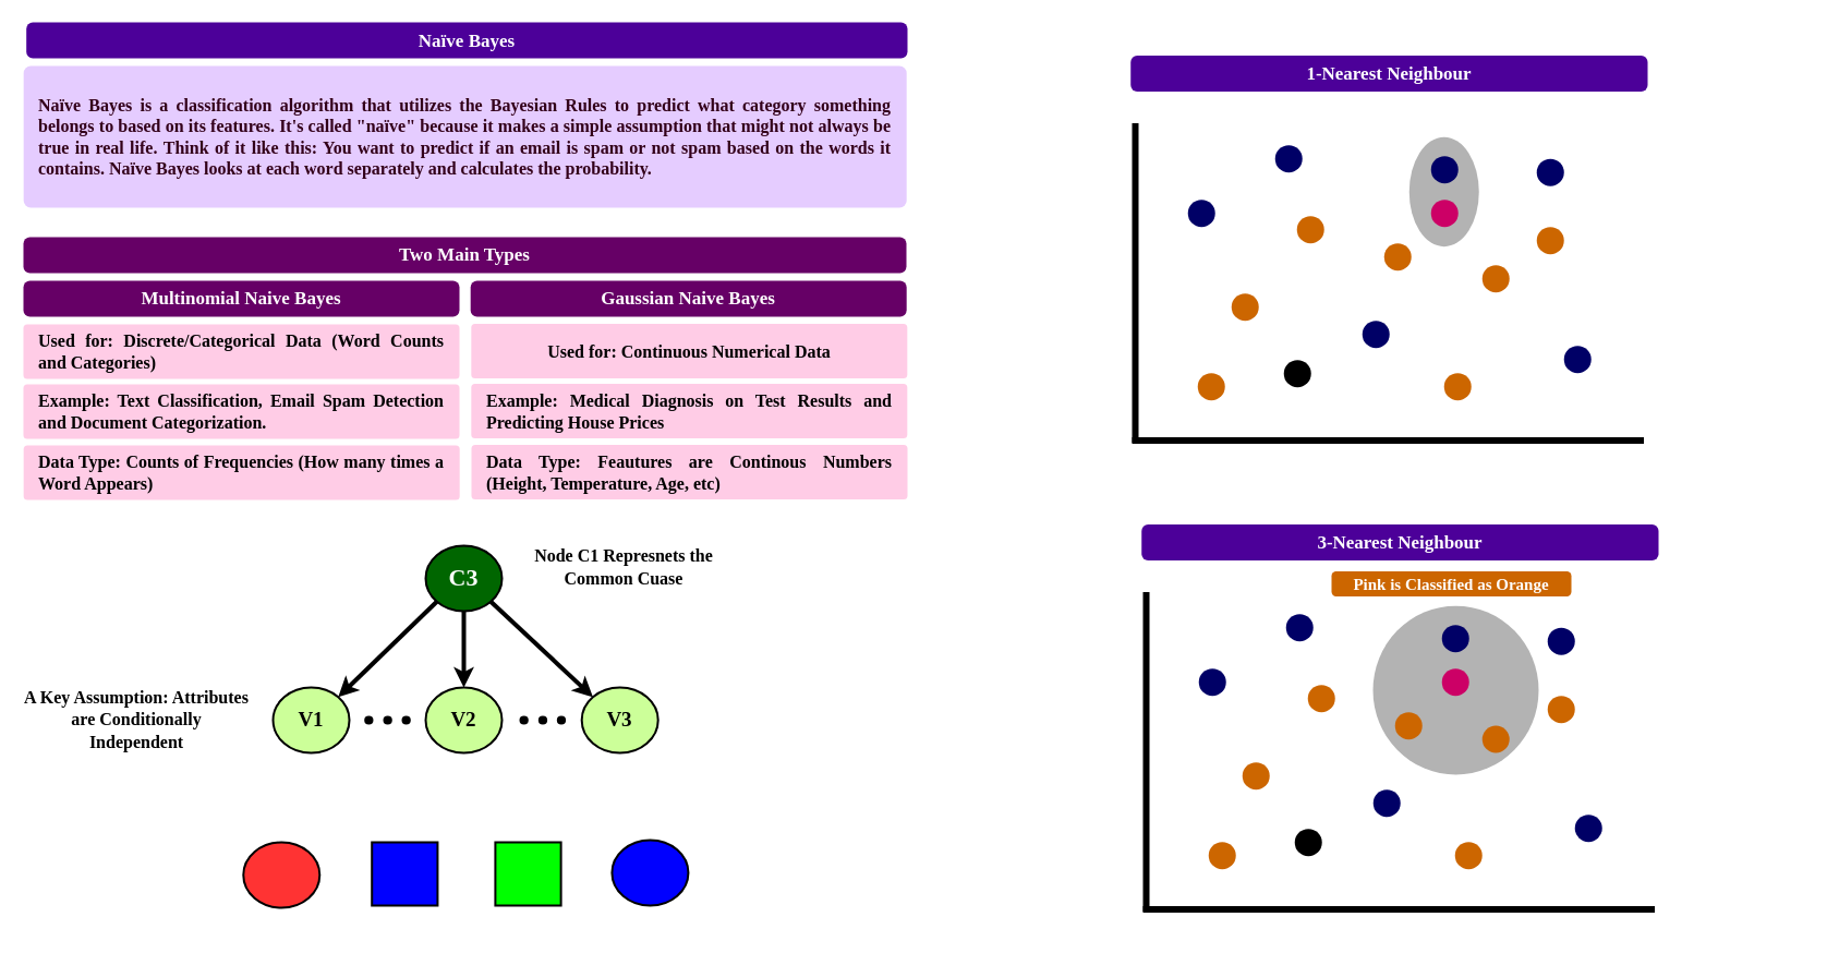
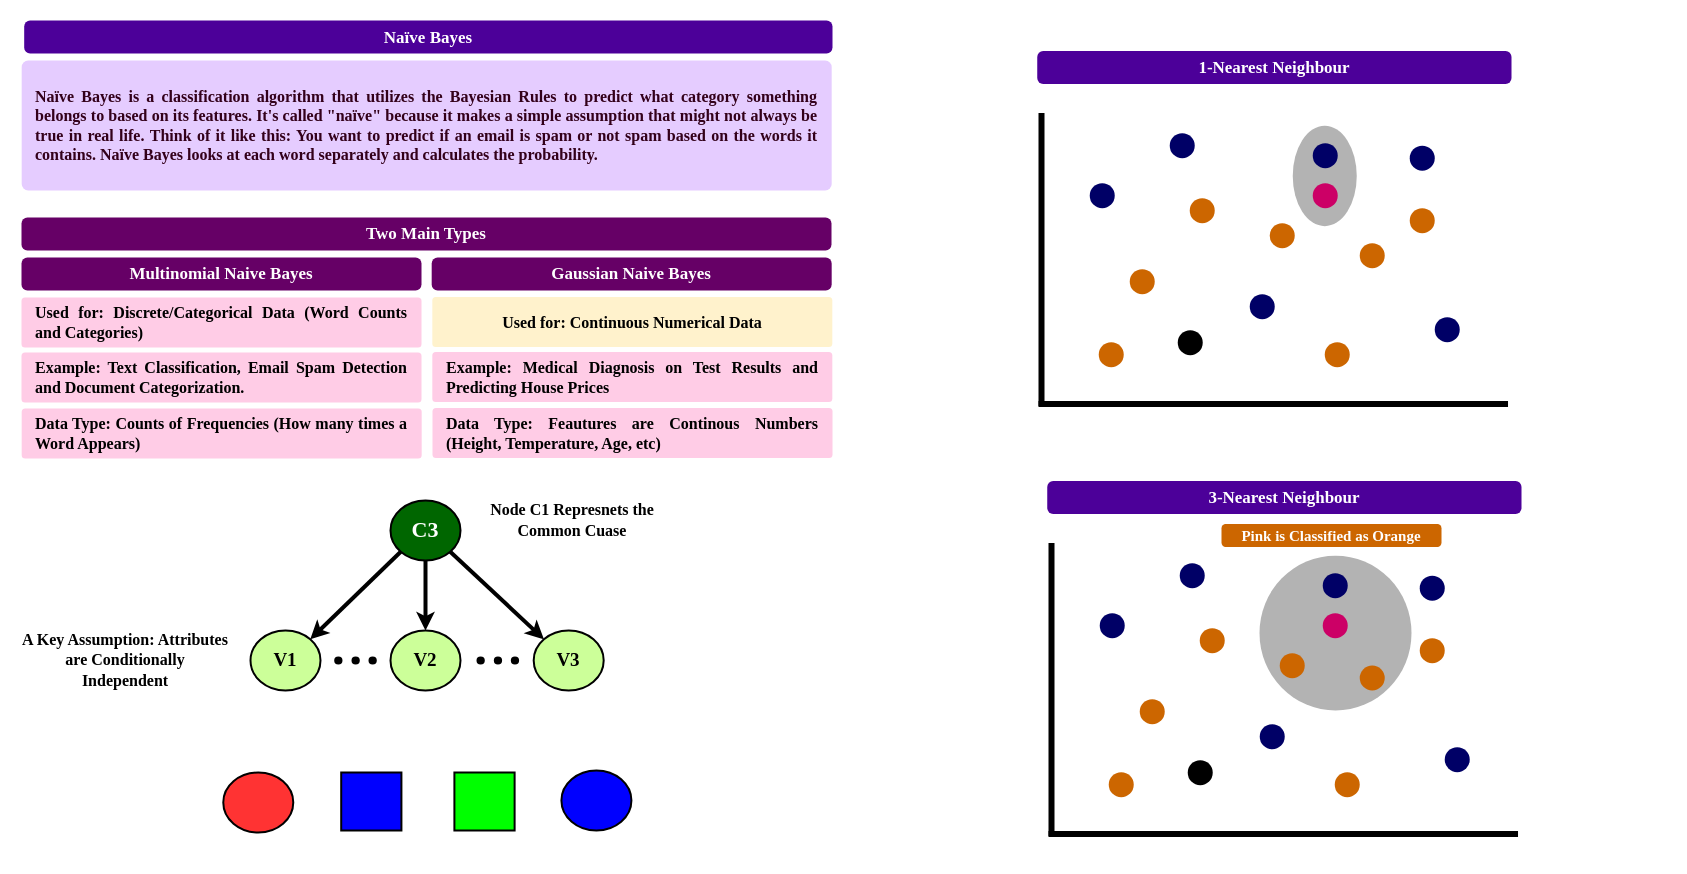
- <mxCell id="10" value="&lt;div style=&quot;text-align: justify;&quot;&gt;&lt;font face=&quot;Comic Sans MS&quot; color=&quot;#000000&quot;&gt;&lt;b&gt;Used for: Continuous Numerical Data&lt;/b&gt;&lt;/font&gt;&lt;/div&gt;" style="rounded=1;whiteSpace=wrap;html=1;fillColor=#FFCCE6;strokeColor=none;fontColor=#FFFFFF;arcSize=7;container=0;fontSize=16;spacing=15;" parent="1" vertex="1"><mxGeometry x="431.81" y="296.5" width="400" height="50" as="geometry" /></mxCell>
+ <mxCell id="10" value="&lt;div style=&quot;text-align: justify;&quot;&gt;&lt;font face=&quot;Comic Sans MS&quot; color=&quot;#000000&quot;&gt;&lt;b&gt;Used for: Continuous Numerical Data&lt;/b&gt;&lt;/font&gt;&lt;/div&gt;" style="rounded=1;whiteSpace=wrap;html=1;fillColor=#fff2cc;strokeColor=none;fontColor=#FFFFFF;arcSize=7;container=0;fontSize=16;spacing=15;" parent="1" vertex="1"><mxGeometry x="431.81" y="296.5" width="400" height="50" as="geometry" /></mxCell>
